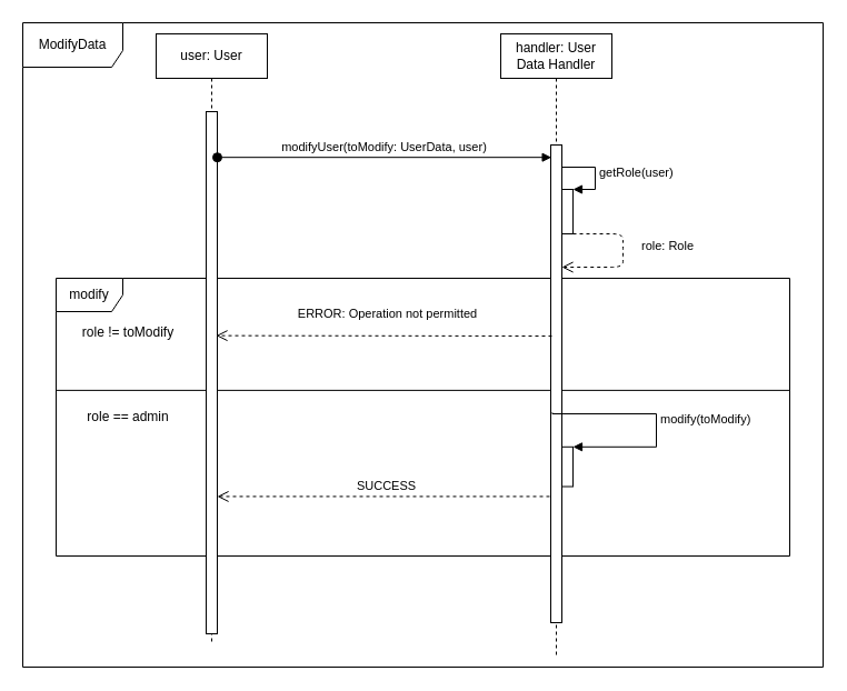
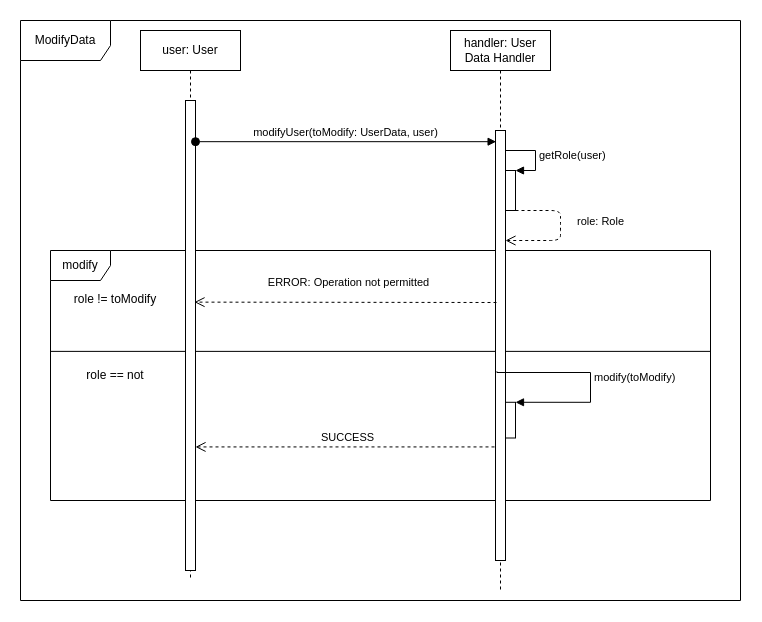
- <mxCell id="7" value="role == admin" style="text;html=1;strokeColor=none;fillColor=none;align=center;verticalAlign=middle;whiteSpace=wrap;rounded=0;" vertex="1" parent="3"><mxGeometry x="20" y="116.07" width="90" height="17.86" as="geometry" /></mxCell>
+ <mxCell id="7" value="role == not" style="text;html=1;strokeColor=none;fillColor=none;align=center;verticalAlign=middle;whiteSpace=wrap;rounded=0;" vertex="1" parent="3"><mxGeometry x="20" y="116.07" width="90" height="17.86" as="geometry" /></mxCell>
